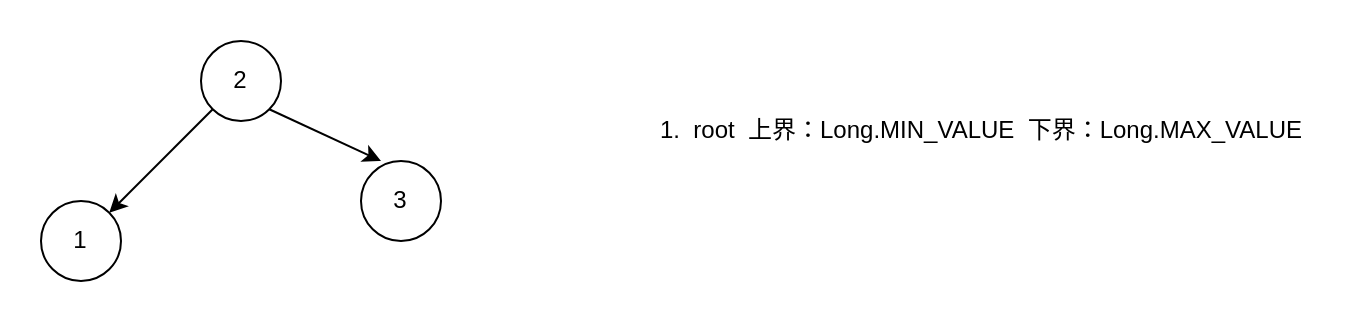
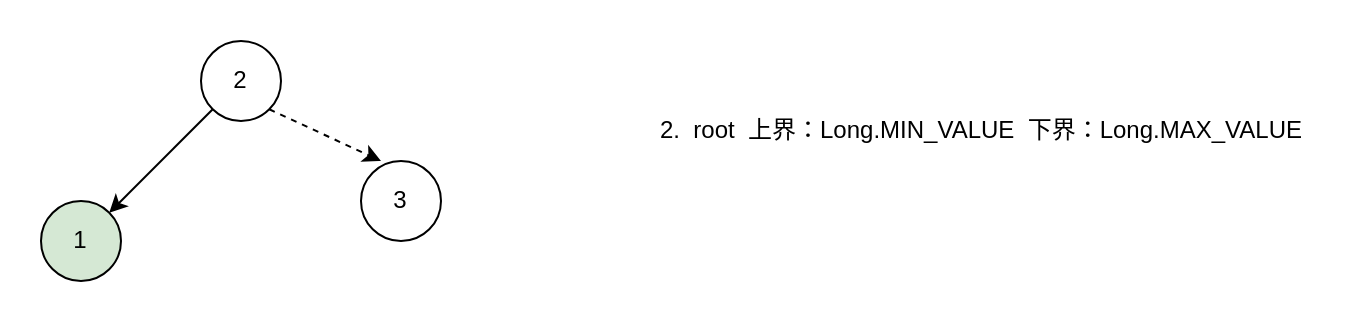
- <mxCell id="7" value="1.&amp;nbsp; root&amp;nbsp; 上界：Long.MIN_VALUE&amp;nbsp; 下界：Long.MAX_VALUE" style="text;html=1;align=center;verticalAlign=middle;resizable=0;points=[];autosize=1;strokeColor=none;fillColor=none;" vertex="1" parent="1"><mxGeometry x="320" y="50" width="340" height="30" as="geometry" /></mxCell>
+ <mxCell id="7" value="2.&amp;nbsp; root&amp;nbsp; 上界：Long.MIN_VALUE&amp;nbsp; 下界：Long.MAX_VALUE" style="text;html=1;align=center;verticalAlign=middle;resizable=0;points=[];autosize=1;strokeColor=none;fillColor=none;" vertex="1" parent="1"><mxGeometry x="320" y="50" width="340" height="30" as="geometry" /></mxCell>
- <mxCell id="6" value="" style="endArrow=classic;html=1;rounded=0;entryX=0.25;entryY=0;entryDx=0;entryDy=0;entryPerimeter=0;exitX=1;exitY=1;exitDx=0;exitDy=0;" edge="1" parent="1" source="2" target="4"><mxGeometry width="50" height="50" relative="1" as="geometry"><mxPoint x="132" y="70" as="sourcePoint" /><mxPoint x="80" y="122" as="targetPoint" /></mxGeometry></mxCell>
+ <mxCell id="6" value="" style="endArrow=classic;html=1;rounded=0;entryX=0.25;entryY=0;entryDx=0;entryDy=0;entryPerimeter=0;exitX=1;exitY=1;exitDx=0;exitDy=0;dashed=1;" edge="1" parent="1" source="2" target="4"><mxGeometry width="50" height="50" relative="1" as="geometry"><mxPoint x="132" y="70" as="sourcePoint" /><mxPoint x="80" y="122" as="targetPoint" /></mxGeometry></mxCell>
- <mxCell id="3" value="1" style="ellipse;whiteSpace=wrap;html=1;aspect=fixed;" vertex="1" parent="1"><mxGeometry x="20" y="100" width="40" height="40" as="geometry" /></mxCell>
+ <mxCell id="3" value="1" style="ellipse;whiteSpace=wrap;html=1;aspect=fixed;fillColor=#d5e8d4;" vertex="1" parent="1"><mxGeometry x="20" y="100" width="40" height="40" as="geometry" /></mxCell>
